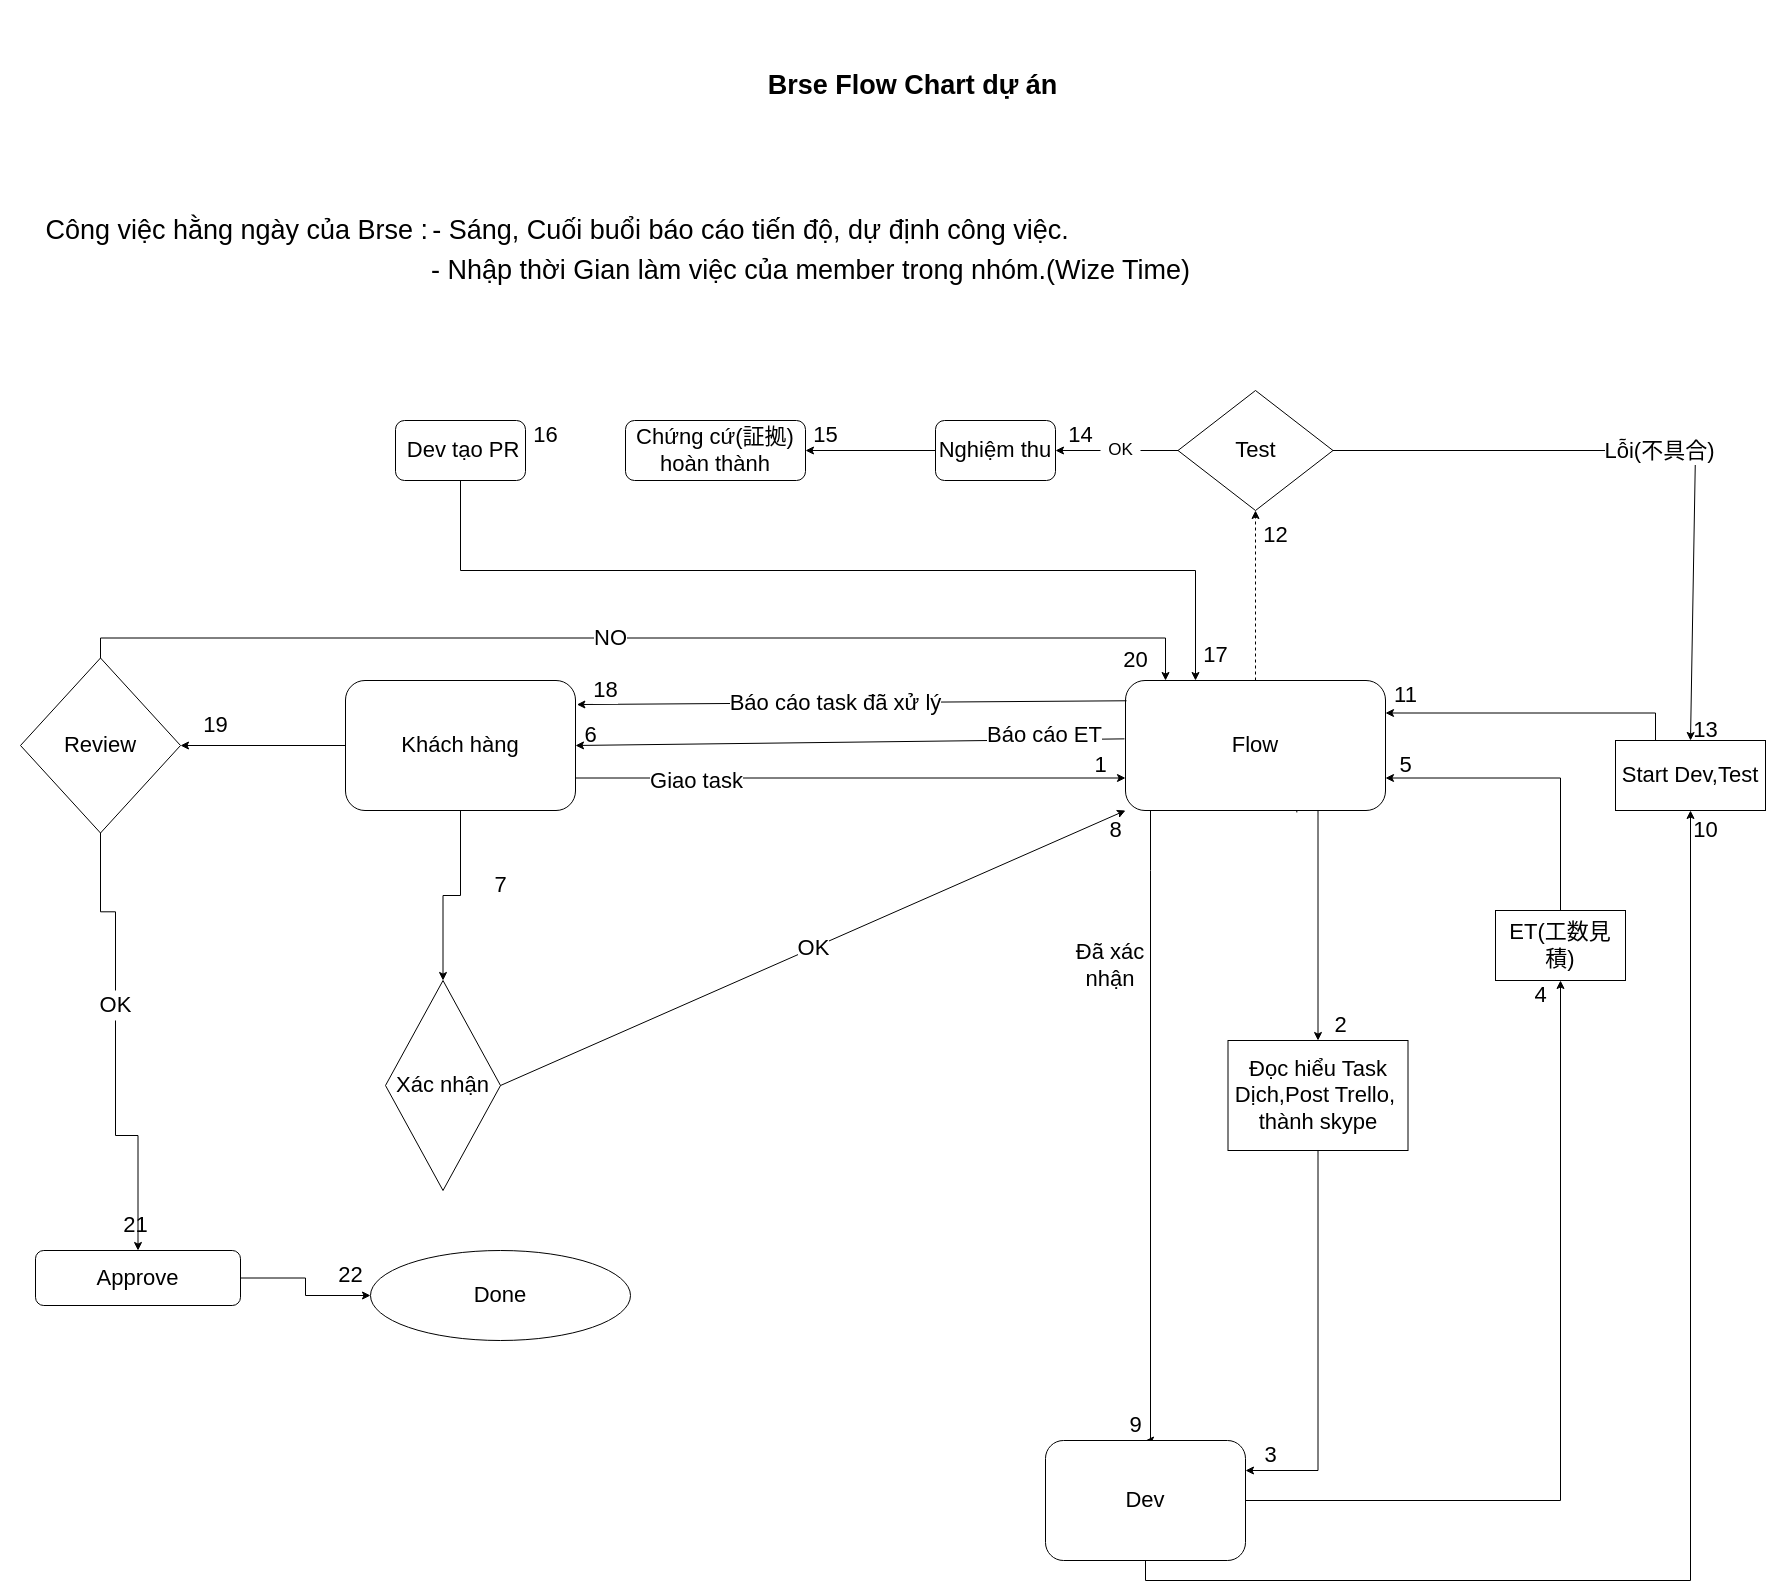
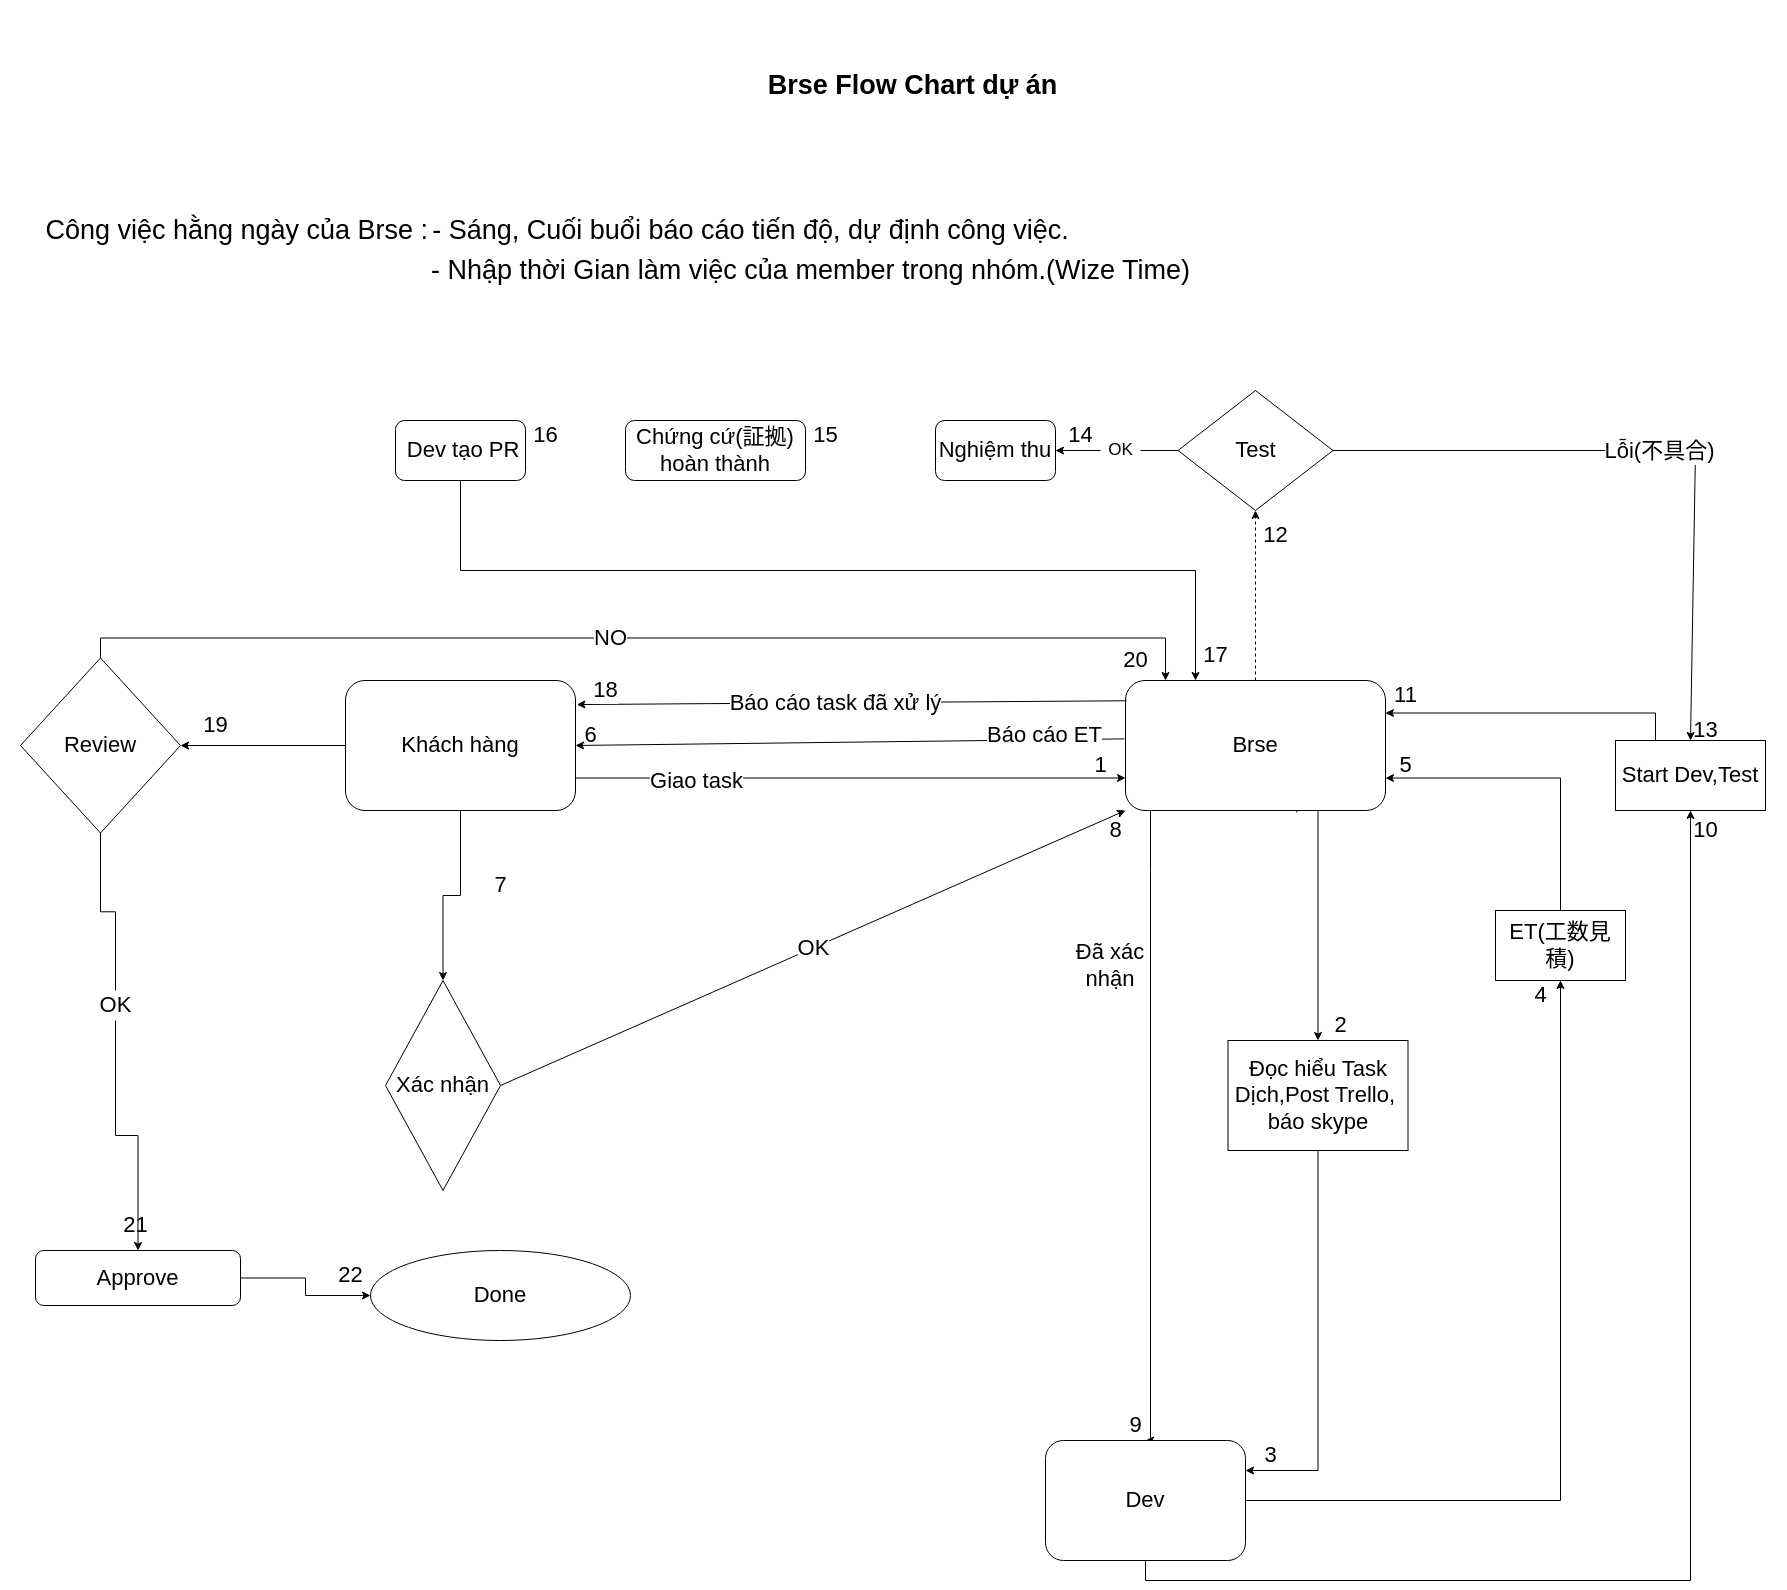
- <mxCell id="27" style="edgeStyle=orthogonalEdgeStyle;rounded=0;orthogonalLoop=1;jettySize=auto;html=1;exitX=0;exitY=0.5;exitDx=0;exitDy=0;entryX=1;entryY=0.5;entryDx=0;entryDy=0;fontSize=22;" parent="1" source="28" target="41" edge="1"><mxGeometry relative="1" as="geometry" /></mxCell>
- <mxCell id="9" value="&lt;font style=&quot;font-size: 22px;&quot;&gt;Flow&lt;/font&gt;" style="rounded=1;whiteSpace=wrap;html=1;fontSize=22;" parent="1" vertex="1"><mxGeometry x="1125" y="680" width="260" height="130" as="geometry" /></mxCell>
+ <mxCell id="9" value="&lt;font style=&quot;font-size: 22px;&quot;&gt;Brse&lt;/font&gt;" style="rounded=1;whiteSpace=wrap;html=1;fontSize=22;" parent="1" vertex="1"><mxGeometry x="1125" y="680" width="260" height="130" as="geometry" /></mxCell>
- <mxCell id="11" value="Đọc hiểu Task&lt;br style=&quot;font-size: 22px;&quot;&gt;Dịch,Post Trello,&amp;nbsp;&lt;br style=&quot;font-size: 22px;&quot;&gt;thành skype" style="whiteSpace=wrap;html=1;fontSize=22;" parent="1" vertex="1"><mxGeometry x="1227.5" y="1040" width="180" height="110" as="geometry" /></mxCell>
+ <mxCell id="11" value="Đọc hiểu Task&lt;br style=&quot;font-size: 22px;&quot;&gt;Dịch,Post Trello,&amp;nbsp;&lt;br style=&quot;font-size: 22px;&quot;&gt;báo skype" style="whiteSpace=wrap;html=1;fontSize=22;" parent="1" vertex="1"><mxGeometry x="1227.5" y="1040" width="180" height="110" as="geometry" /></mxCell>
